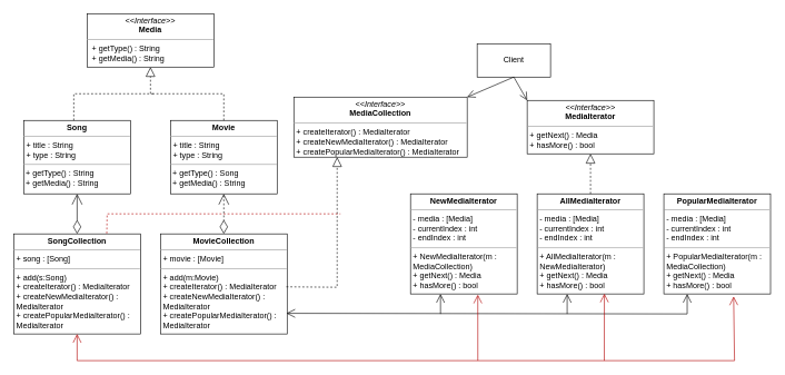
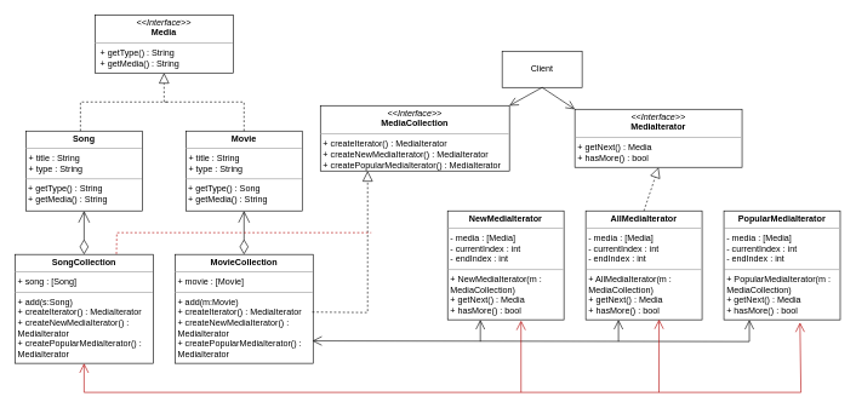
- <mxCell id="7" value="Client" style="html=1;whiteSpace=wrap;" parent="1" vertex="1"><mxGeometry x="715" y="65" width="110" height="50" as="geometry" /></mxCell>
+ <mxCell id="7" value="Client" style="html=1;whiteSpace=wrap;" parent="1" vertex="1"><mxGeometry x="690" y="70" width="110" height="50" as="geometry" /></mxCell>
- <mxCell id="6" value="&lt;p style=&quot;margin:0px;margin-top:4px;text-align:center;&quot;&gt;&lt;i&gt;&amp;lt;&amp;lt;Interface&amp;gt;&amp;gt;&lt;/i&gt;&lt;br&gt;&lt;b&gt;MediaIterator&lt;/b&gt;&lt;/p&gt;&lt;hr size=&quot;1&quot;&gt;&lt;p style=&quot;margin:0px;margin-left:4px;&quot;&gt;+ getNext() : Media&lt;/p&gt;&lt;p style=&quot;margin:0px;margin-left:4px;&quot;&gt;+ hasMore() : bool&lt;/p&gt;" style="verticalAlign=top;align=left;overflow=fill;fontSize=12;fontFamily=Helvetica;html=1;whiteSpace=wrap;" parent="1" vertex="1"><mxGeometry x="790" y="150" width="190" height="80" as="geometry" /></mxCell>
+ <mxCell id="6" value="&lt;p style=&quot;margin:0px;margin-top:4px;text-align:center;&quot;&gt;&lt;i&gt;&amp;lt;&amp;lt;Interface&amp;gt;&amp;gt;&lt;/i&gt;&lt;br&gt;&lt;b&gt;MediaIterator&lt;/b&gt;&lt;/p&gt;&lt;hr size=&quot;1&quot;&gt;&lt;p style=&quot;margin:0px;margin-left:4px;&quot;&gt;+ getNext() : Media&lt;/p&gt;&lt;p style=&quot;margin:0px;margin-left:4px;&quot;&gt;+ hasMore() : bool&lt;/p&gt;" style="verticalAlign=top;align=left;overflow=fill;fontSize=12;fontFamily=Helvetica;html=1;whiteSpace=wrap;" parent="1" vertex="1"><mxGeometry x="790" y="150" width="230" height="80" as="geometry" /></mxCell>
- <mxCell id="12" value="" style="endArrow=diamondThin;endFill=0;endSize=18;html=1;rounded=0;exitX=0.5;exitY=1;exitDx=0;exitDy=0;entryX=0.5;entryY=0;entryDx=0;entryDy=0;startArrow=open;startFill=0;startSize=14;dashed=1;" parent="1" source="3" target="4" edge="1"><mxGeometry width="160" relative="1" as="geometry"><mxPoint x="410" y="280" as="sourcePoint" /><mxPoint x="570" y="280" as="targetPoint" /></mxGeometry></mxCell>
+ <mxCell id="12" value="" style="endArrow=diamondThin;endFill=0;endSize=18;html=1;rounded=0;exitX=0.5;exitY=1;exitDx=0;exitDy=0;entryX=0.5;entryY=0;entryDx=0;entryDy=0;startArrow=open;startFill=0;startSize=14;" parent="1" source="3" target="4" edge="1"><mxGeometry width="160" relative="1" as="geometry"><mxPoint x="410" y="280" as="sourcePoint" /><mxPoint x="570" y="280" as="targetPoint" /></mxGeometry></mxCell>
- <mxCell id="8" value="&lt;p style=&quot;margin:0px;margin-top:4px;text-align:center;&quot;&gt;&lt;b&gt;AllMediaIterator&lt;/b&gt;&lt;/p&gt;&lt;hr size=&quot;1&quot;&gt;&lt;p style=&quot;margin:0px;margin-left:4px;&quot;&gt;- media : [Media]&lt;/p&gt;&lt;p style=&quot;margin:0px;margin-left:4px;&quot;&gt;- currentIndex : int&lt;/p&gt;&lt;p style=&quot;margin:0px;margin-left:4px;&quot;&gt;- endIndex : int&lt;/p&gt;&lt;hr size=&quot;1&quot;&gt;&lt;p style=&quot;margin:0px;margin-left:4px;&quot;&gt;+ AllMediaIterator(m : NewMediaIterator)&lt;/p&gt;&lt;p style=&quot;margin:0px;margin-left:4px;&quot;&gt;+ getNext() : Media&lt;/p&gt;&lt;p style=&quot;margin:0px;margin-left:4px;&quot;&gt;+ hasMore() : bool&lt;/p&gt;" style="verticalAlign=top;align=left;overflow=fill;fontSize=12;fontFamily=Helvetica;html=1;whiteSpace=wrap;" parent="1" vertex="1"><mxGeometry x="805" y="290" width="160" height="150" as="geometry" /></mxCell>
+ <mxCell id="8" value="&lt;p style=&quot;margin:0px;margin-top:4px;text-align:center;&quot;&gt;&lt;b&gt;AllMediaIterator&lt;/b&gt;&lt;/p&gt;&lt;hr size=&quot;1&quot;&gt;&lt;p style=&quot;margin:0px;margin-left:4px;&quot;&gt;- media : [Media]&lt;/p&gt;&lt;p style=&quot;margin:0px;margin-left:4px;&quot;&gt;- currentIndex : int&lt;/p&gt;&lt;p style=&quot;margin:0px;margin-left:4px;&quot;&gt;- endIndex : int&lt;/p&gt;&lt;hr size=&quot;1&quot;&gt;&lt;p style=&quot;margin:0px;margin-left:4px;&quot;&gt;+ AllMediaIterator(m : MediaCollection)&lt;/p&gt;&lt;p style=&quot;margin:0px;margin-left:4px;&quot;&gt;+ getNext() : Media&lt;/p&gt;&lt;p style=&quot;margin:0px;margin-left:4px;&quot;&gt;+ hasMore() : bool&lt;/p&gt;" style="verticalAlign=top;align=left;overflow=fill;fontSize=12;fontFamily=Helvetica;html=1;whiteSpace=wrap;" parent="1" vertex="1"><mxGeometry x="805" y="290" width="160" height="150" as="geometry" /></mxCell>
